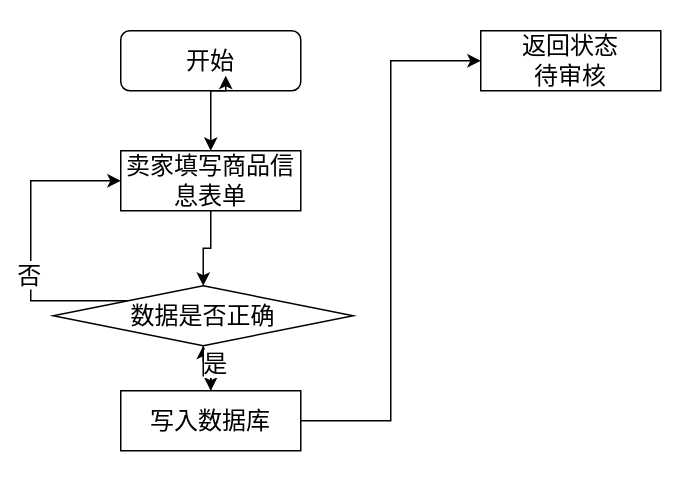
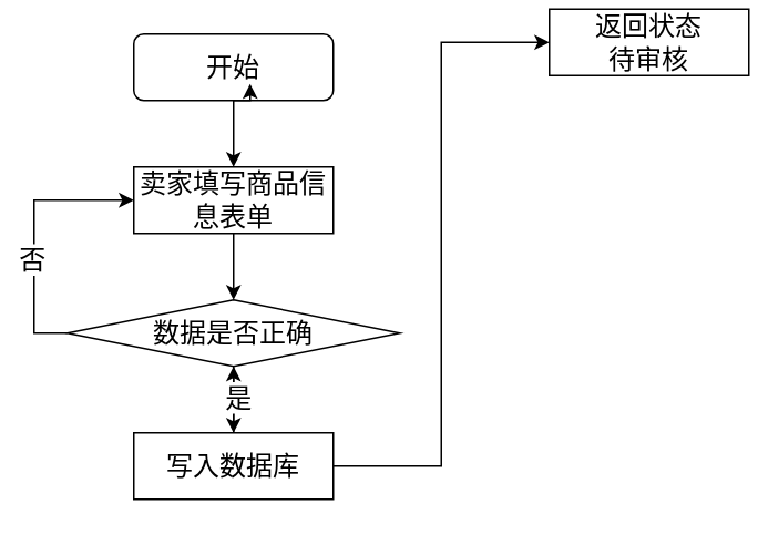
- <mxCell id="15" value="返回状态&lt;br&gt;待审核" style="rounded=0;whiteSpace=wrap;html=1;fontSize=16;" vertex="1" parent="1"><mxGeometry x="320" y="20" width="120" height="40" as="geometry" /></mxCell>
+ <mxCell id="15" value="返回状态&lt;br&gt;待审核" style="rounded=0;whiteSpace=wrap;html=1;fontSize=16;" vertex="1" parent="1"><mxGeometry x="330" y="5" width="120" height="40" as="geometry" /></mxCell>
- <mxCell id="9" value="数据是否正确" style="rhombus;whiteSpace=wrap;html=1;fontSize=16;" vertex="1" parent="1"><mxGeometry x="35" y="190" width="200" height="40" as="geometry" /></mxCell>
+ <mxCell id="9" value="数据是否正确" style="rhombus;whiteSpace=wrap;html=1;fontSize=16;" vertex="1" parent="1"><mxGeometry x="40" y="180" width="200" height="40" as="geometry" /></mxCell>
